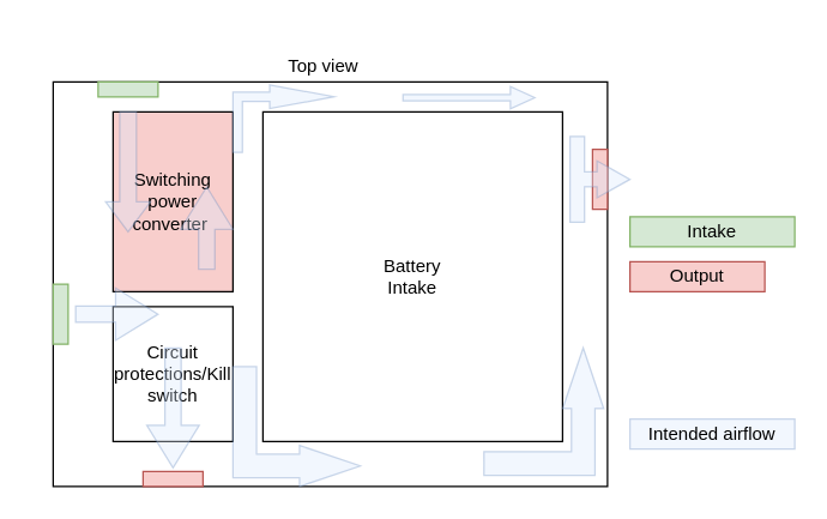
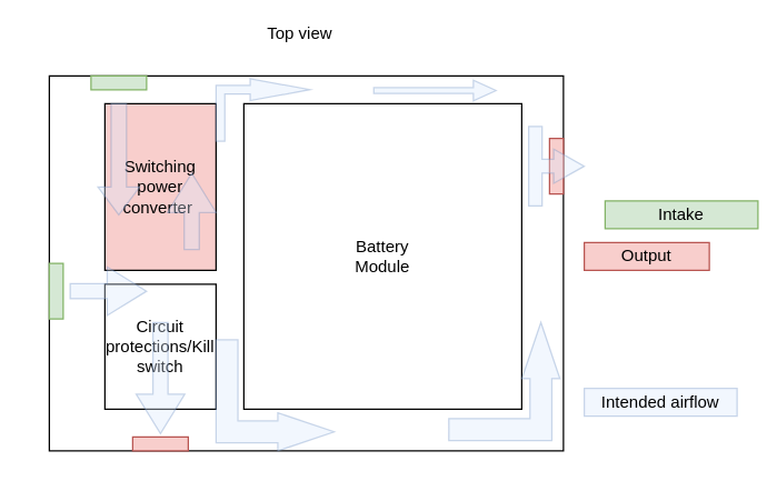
- <mxCell id="4" value="Top view" style="text;html=1;align=center;verticalAlign=middle;resizable=0;points=[];autosize=1;" vertex="1" parent="1"><mxGeometry x="185" y="34" width="60" height="20" as="geometry" /></mxCell>
+ <mxCell id="4" value="Top view" style="text;html=1;align=center;verticalAlign=middle;resizable=0;points=[];autosize=1;" vertex="1" parent="1"><mxGeometry x="185" y="14" width="60" height="20" as="geometry" /></mxCell>
- <mxCell id="20" value="Intake" style="rounded=0;whiteSpace=wrap;html=1;fillColor=#d5e8d4;strokeColor=#82b366;" vertex="1" parent="1"><mxGeometry x="420" y="144" width="110" height="20" as="geometry" /></mxCell>
+ <mxCell id="20" value="Intake" style="rounded=0;whiteSpace=wrap;html=1;fillColor=#d5e8d4;strokeColor=#82b366;" vertex="1" parent="1"><mxGeometry x="435" y="144" width="110" height="20" as="geometry" /></mxCell>
- <mxCell id="5" value="Battery&lt;br&gt;Intake" style="rounded=0;whiteSpace=wrap;html=1;" vertex="1" parent="1"><mxGeometry x="175" y="74" width="200" height="220" as="geometry" /></mxCell>
+ <mxCell id="5" value="Battery&lt;br&gt;Module" style="rounded=0;whiteSpace=wrap;html=1;" vertex="1" parent="1"><mxGeometry x="175" y="74" width="200" height="220" as="geometry" /></mxCell>
